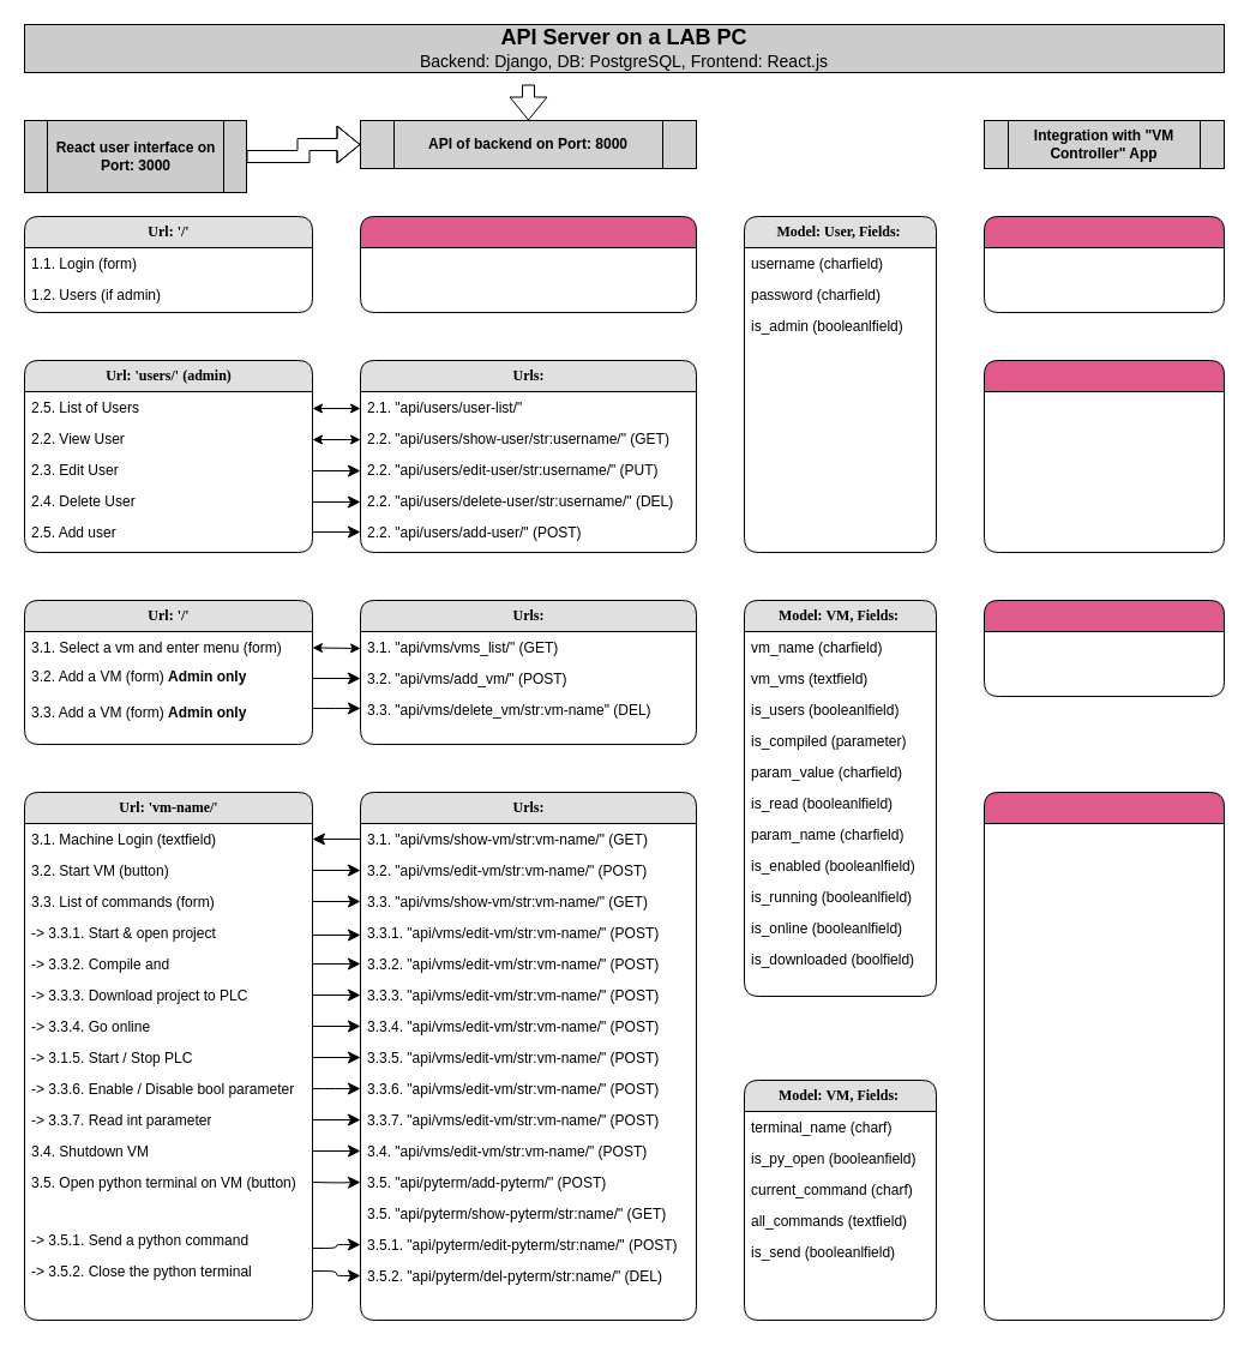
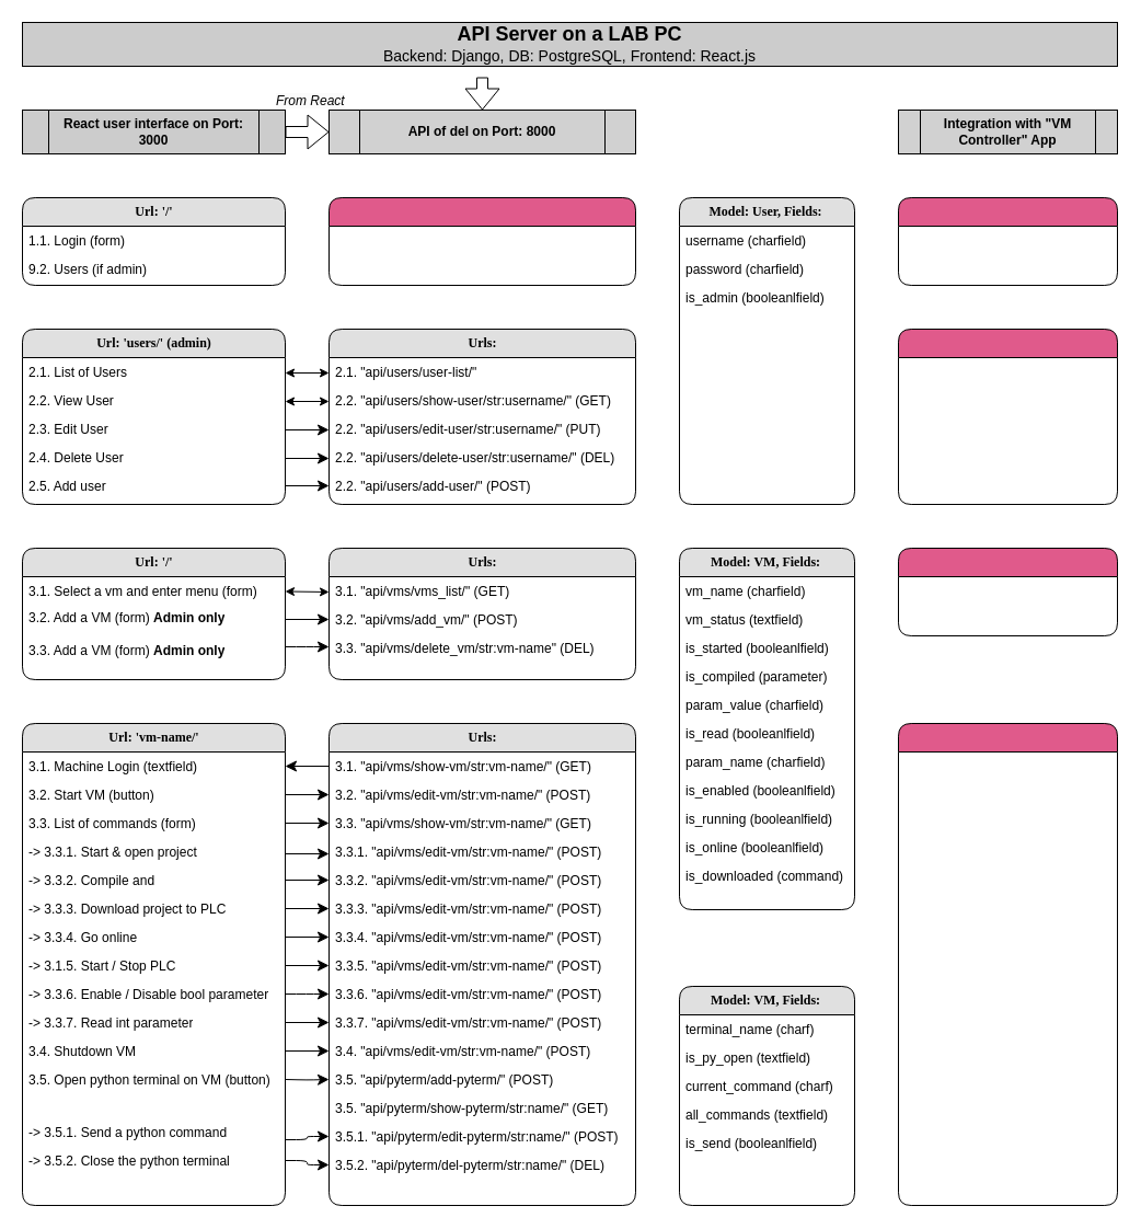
+ <mxCell id="100" value="&lt;span style=&quot;color: rgb(0, 0, 0); font-family: Helvetica; font-size: 12px; font-variant-ligatures: normal; font-variant-caps: normal; letter-spacing: normal; orphans: 2; text-align: center; text-indent: 0px; text-transform: none; widows: 2; word-spacing: 0px; -webkit-text-stroke-width: 0px; background-color: rgb(251, 251, 251); text-decoration-thickness: initial; text-decoration-style: initial; text-decoration-color: initial; float: none; display: inline !important;&quot;&gt;From React&lt;/span&gt;" style="text;whiteSpace=wrap;html=1;fontStyle=2" vertex="1" parent="1"><mxGeometry x="250" y="78" width="70" height="20" as="geometry" /></mxCell>
- <mxCell id="9" value="API of backend on Port: 8000" style="shape=process;whiteSpace=wrap;html=1;backgroundOutline=1;fontStyle=1;fillColor=#D1D1D1;" parent="1" vertex="1"><mxGeometry x="300" y="100" width="280" height="40" as="geometry" /></mxCell>
+ <mxCell id="9" value="API of del on Port: 8000" style="shape=process;whiteSpace=wrap;html=1;backgroundOutline=1;fontStyle=1;fillColor=#D1D1D1;" parent="1" vertex="1"><mxGeometry x="300" y="100" width="280" height="40" as="geometry" /></mxCell>
- <mxCell id="8" value="React user interface on Port: 3000" style="shape=process;whiteSpace=wrap;html=1;backgroundOutline=1;fontStyle=1;fillColor=#CCCCCC;" parent="1" vertex="1"><mxGeometry x="20" y="100" width="185" height="60" as="geometry" /></mxCell>
+ <mxCell id="8" value="React user interface on Port: 3000" style="shape=process;whiteSpace=wrap;html=1;backgroundOutline=1;fontStyle=1;fillColor=#CCCCCC;" parent="1" vertex="1"><mxGeometry x="20" y="100" width="240" height="40" as="geometry" /></mxCell>
- <mxCell id="5" value="1.2. Users (if admin)" style="text;html=1;strokeColor=none;fillColor=none;spacingLeft=4;spacingRight=4;whiteSpace=wrap;overflow=hidden;rotatable=0;points=[[0,0.5],[1,0.5]];portConstraint=eastwest;" parent="3" vertex="1"><mxGeometry y="52" width="240" height="26" as="geometry" /></mxCell>
+ <mxCell id="5" value="9.2. Users (if admin)" style="text;html=1;strokeColor=none;fillColor=none;spacingLeft=4;spacingRight=4;whiteSpace=wrap;overflow=hidden;rotatable=0;points=[[0,0.5],[1,0.5]];portConstraint=eastwest;" parent="3" vertex="1"><mxGeometry y="52" width="240" height="26" as="geometry" /></mxCell>
- <mxCell id="36" value="2.5. List of Users" style="text;html=1;strokeColor=none;fillColor=none;spacingLeft=4;spacingRight=4;whiteSpace=wrap;overflow=hidden;rotatable=0;points=[[0,0.5],[1,0.5]];portConstraint=eastwest;" parent="35" vertex="1"><mxGeometry y="26" width="240" height="26" as="geometry" /></mxCell>
+ <mxCell id="36" value="2.1. List of Users" style="text;html=1;strokeColor=none;fillColor=none;spacingLeft=4;spacingRight=4;whiteSpace=wrap;overflow=hidden;rotatable=0;points=[[0,0.5],[1,0.5]];portConstraint=eastwest;" parent="35" vertex="1"><mxGeometry y="26" width="240" height="26" as="geometry" /></mxCell>
- <mxCell id="90" value="vm_vms (textfield)" style="text;html=1;strokeColor=none;fillColor=none;spacingLeft=4;spacingRight=4;whiteSpace=wrap;overflow=hidden;rotatable=0;points=[[0,0.5],[1,0.5]];portConstraint=eastwest;" vertex="1" parent="88"><mxGeometry y="52" width="160" height="26" as="geometry" /></mxCell>
+ <mxCell id="90" value="vm_status (textfield)" style="text;html=1;strokeColor=none;fillColor=none;spacingLeft=4;spacingRight=4;whiteSpace=wrap;overflow=hidden;rotatable=0;points=[[0,0.5],[1,0.5]];portConstraint=eastwest;" vertex="1" parent="88"><mxGeometry y="52" width="160" height="26" as="geometry" /></mxCell>
- <mxCell id="91" value="is_users (booleanlfield)" style="text;html=1;strokeColor=none;fillColor=none;spacingLeft=4;spacingRight=4;whiteSpace=wrap;overflow=hidden;rotatable=0;points=[[0,0.5],[1,0.5]];portConstraint=eastwest;" vertex="1" parent="88"><mxGeometry y="78" width="160" height="26" as="geometry" /></mxCell>
+ <mxCell id="91" value="is_started (booleanlfield)" style="text;html=1;strokeColor=none;fillColor=none;spacingLeft=4;spacingRight=4;whiteSpace=wrap;overflow=hidden;rotatable=0;points=[[0,0.5],[1,0.5]];portConstraint=eastwest;" vertex="1" parent="88"><mxGeometry y="78" width="160" height="26" as="geometry" /></mxCell>
- <mxCell id="99" value="is_downloaded (boolfield)" style="text;html=1;strokeColor=none;fillColor=none;spacingLeft=4;spacingRight=4;whiteSpace=wrap;overflow=hidden;rotatable=0;points=[[0,0.5],[1,0.5]];portConstraint=eastwest;" vertex="1" parent="88"><mxGeometry y="286" width="160" height="26" as="geometry" /></mxCell>
+ <mxCell id="99" value="is_downloaded (command)" style="text;html=1;strokeColor=none;fillColor=none;spacingLeft=4;spacingRight=4;whiteSpace=wrap;overflow=hidden;rotatable=0;points=[[0,0.5],[1,0.5]];portConstraint=eastwest;" vertex="1" parent="88"><mxGeometry y="286" width="160" height="26" as="geometry" /></mxCell>
- <mxCell id="103" value="is_py_open (booleanfield)" style="text;html=1;strokeColor=none;fillColor=none;spacingLeft=4;spacingRight=4;whiteSpace=wrap;overflow=hidden;rotatable=0;points=[[0,0.5],[1,0.5]];portConstraint=eastwest;" vertex="1" parent="101"><mxGeometry y="52" width="160" height="26" as="geometry" /></mxCell>
+ <mxCell id="103" value="is_py_open (textfield)" style="text;html=1;strokeColor=none;fillColor=none;spacingLeft=4;spacingRight=4;whiteSpace=wrap;overflow=hidden;rotatable=0;points=[[0,0.5],[1,0.5]];portConstraint=eastwest;" vertex="1" parent="101"><mxGeometry y="52" width="160" height="26" as="geometry" /></mxCell>
